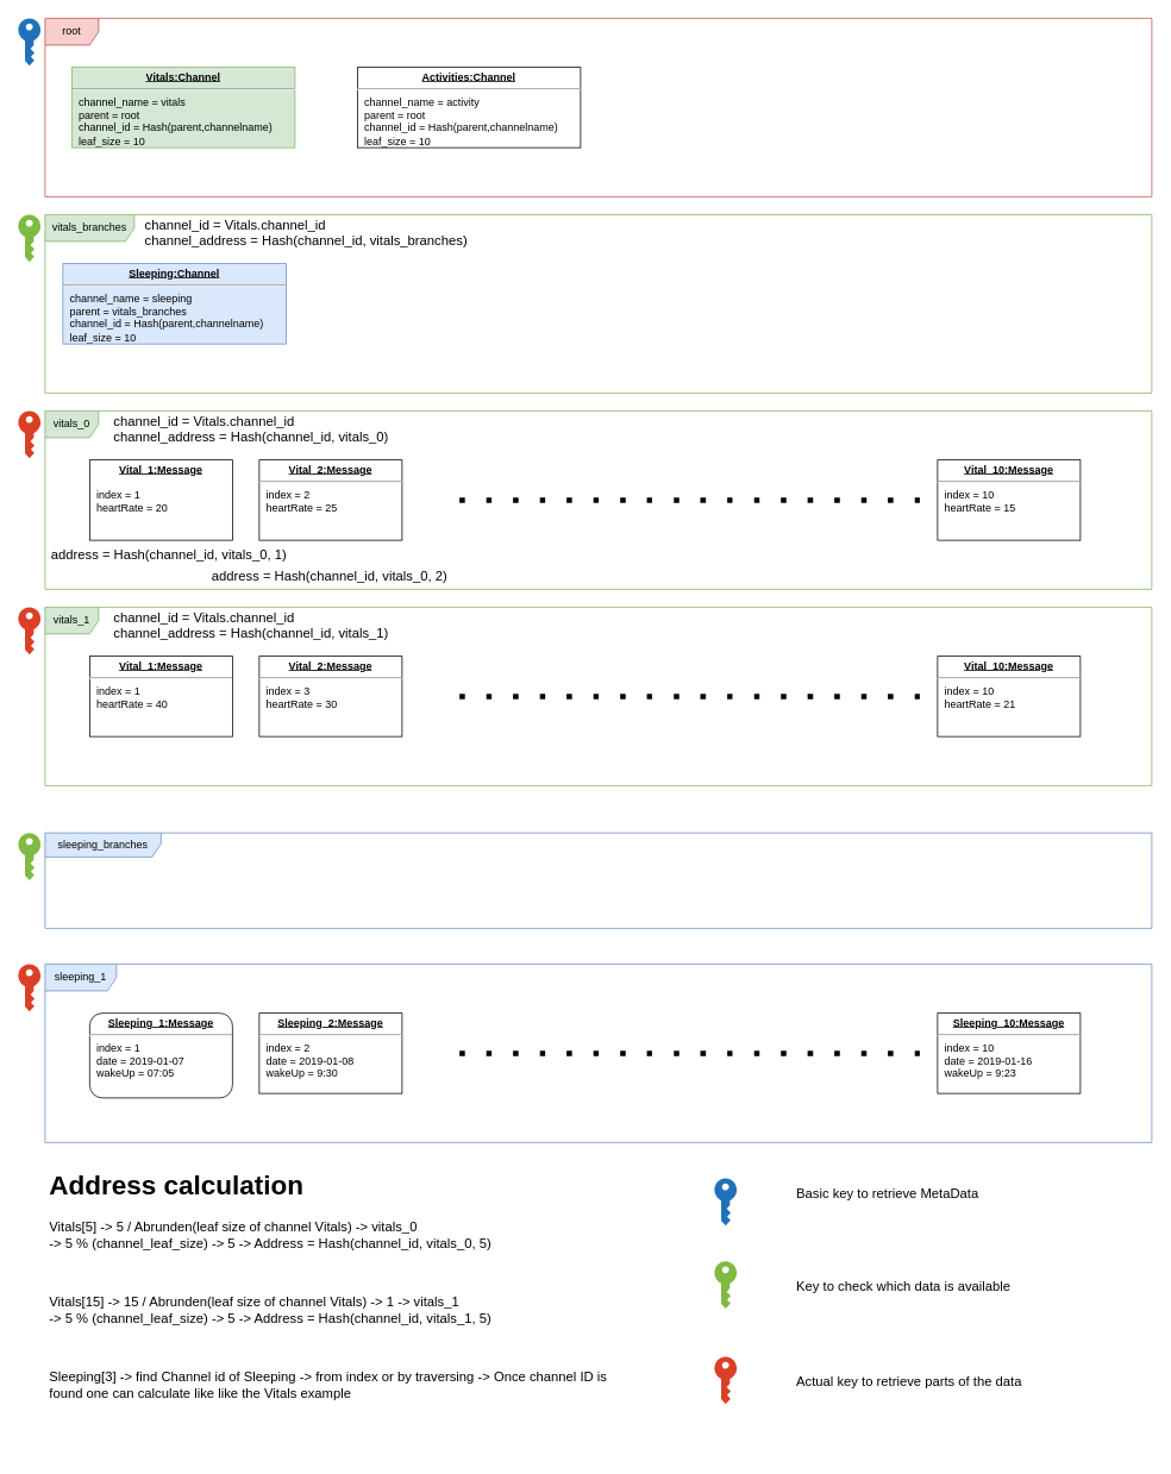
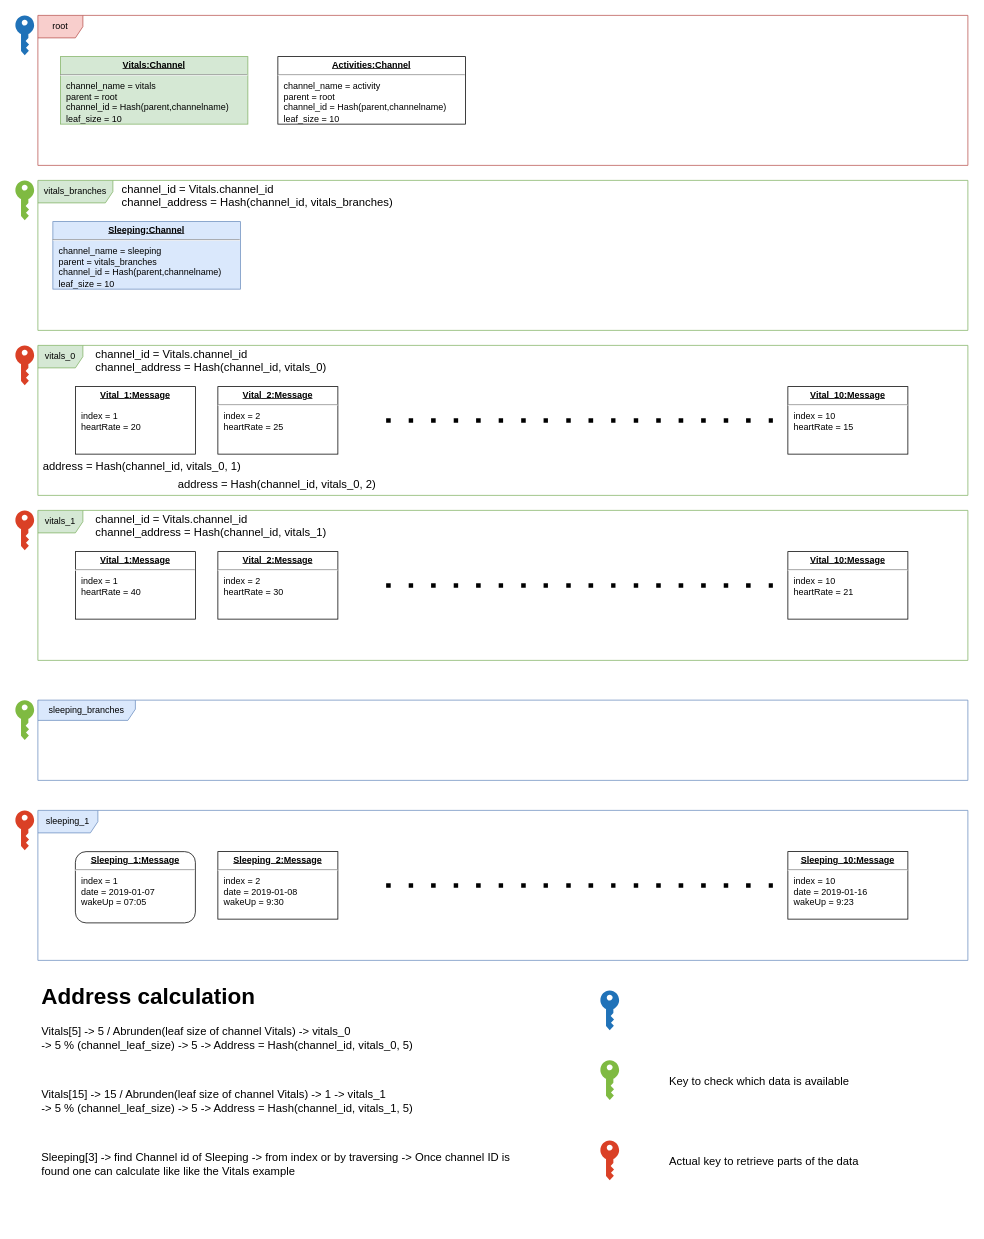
- <mxCell id="15" value="&lt;p style=&quot;margin: 0px ; margin-top: 4px ; text-align: center ; text-decoration: underline&quot;&gt;&lt;b&gt;Activities:Channel&lt;/b&gt;&lt;/p&gt;&lt;hr&gt;&lt;p style=&quot;margin: 0px ; margin-left: 8px&quot;&gt;channel_name = activity&lt;/p&gt;&lt;p style=&quot;margin: 0px ; margin-left: 8px&quot;&gt;parent = root&lt;/p&gt;&lt;p style=&quot;margin: 0px ; margin-left: 8px&quot;&gt;channel_id = Hash(parent,channelname)&lt;/p&gt;&lt;p style=&quot;margin: 0px ; margin-left: 8px&quot;&gt;leaf_size = 10&lt;/p&gt;&lt;p style=&quot;margin: 0px ; margin-left: 8px&quot;&gt;&lt;br&gt;&lt;/p&gt;" style="verticalAlign=top;align=left;overflow=fill;fontSize=12;fontFamily=Helvetica;html=1;" parent="1" vertex="1"><mxGeometry x="400" y="75" width="250" height="90" as="geometry" /></mxCell>
+ <mxCell id="15" value="&lt;p style=&quot;margin: 0px ; margin-top: 4px ; text-align: center ; text-decoration: underline&quot;&gt;&lt;b&gt;Activities:Channel&lt;/b&gt;&lt;/p&gt;&lt;hr&gt;&lt;p style=&quot;margin: 0px ; margin-left: 8px&quot;&gt;channel_name = activity&lt;/p&gt;&lt;p style=&quot;margin: 0px ; margin-left: 8px&quot;&gt;parent = root&lt;/p&gt;&lt;p style=&quot;margin: 0px ; margin-left: 8px&quot;&gt;channel_id = Hash(parent,channelname)&lt;/p&gt;&lt;p style=&quot;margin: 0px ; margin-left: 8px&quot;&gt;leaf_size = 10&lt;/p&gt;&lt;p style=&quot;margin: 0px ; margin-left: 8px&quot;&gt;&lt;br&gt;&lt;/p&gt;" style="verticalAlign=top;align=left;overflow=fill;fontSize=12;fontFamily=Helvetica;html=1;" parent="1" vertex="1"><mxGeometry x="370" y="75" width="250" height="90" as="geometry" /></mxCell>
- <mxCell id="12" value="&lt;p style=&quot;margin: 0px ; margin-top: 4px ; text-align: center ; text-decoration: underline&quot;&gt;&lt;b&gt;Vital_2:Message&lt;/b&gt;&lt;/p&gt;&lt;hr&gt;&lt;p style=&quot;margin: 0px ; margin-left: 8px&quot;&gt;index = 3&lt;/p&gt;&lt;p style=&quot;margin: 0px ; margin-left: 8px&quot;&gt;heartRate = 30&lt;/p&gt;" style="verticalAlign=top;align=left;overflow=fill;fontSize=12;fontFamily=Helvetica;html=1;" parent="1" vertex="1"><mxGeometry x="290" y="735" width="160" height="90" as="geometry" /></mxCell>
+ <mxCell id="12" value="&lt;p style=&quot;margin: 0px ; margin-top: 4px ; text-align: center ; text-decoration: underline&quot;&gt;&lt;b&gt;Vital_2:Message&lt;/b&gt;&lt;/p&gt;&lt;hr&gt;&lt;p style=&quot;margin: 0px ; margin-left: 8px&quot;&gt;index = 2&lt;/p&gt;&lt;p style=&quot;margin: 0px ; margin-left: 8px&quot;&gt;heartRate = 30&lt;/p&gt;" style="verticalAlign=top;align=left;overflow=fill;fontSize=12;fontFamily=Helvetica;html=1;" parent="1" vertex="1"><mxGeometry x="290" y="735" width="160" height="90" as="geometry" /></mxCell>
- <mxCell id="39" value="Basic key to retrieve MetaData" style="text;html=1;strokeColor=none;fillColor=none;align=left;verticalAlign=middle;whiteSpace=wrap;rounded=0;fontSize=15;" parent="1" vertex="1"><mxGeometry x="890" y="1326.5" width="250" height="20" as="geometry" /></mxCell>
